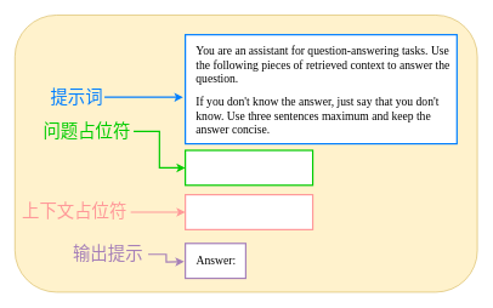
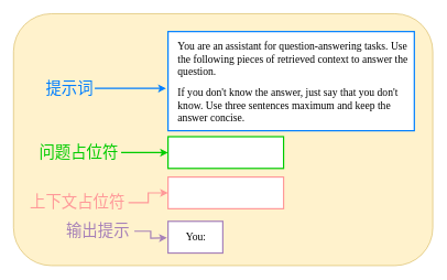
- <mxCell id="10" value="&lt;font style=&quot;font-size: 24px; color: rgb(0, 204, 0);&quot;&gt;问题占位符&lt;/font&gt;" style="text;html=1;align=left;verticalAlign=middle;whiteSpace=wrap;rounded=0;" vertex="1" parent="1"><mxGeometry x="57" y="165" width="126" height="30" as="geometry" /></mxCell>
+ <mxCell id="10" value="&lt;font style=&quot;font-size: 24px; color: rgb(0, 204, 0);&quot;&gt;问题占位符&lt;/font&gt;" style="text;html=1;align=left;verticalAlign=middle;whiteSpace=wrap;rounded=0;" vertex="1" parent="1"><mxGeometry x="57" y="215" width="126" height="30" as="geometry" /></mxCell>
- <mxCell id="12" value="&lt;font style=&quot;font-size: 24px; color: rgb(255, 153, 153);&quot;&gt;上下文占位符&lt;/font&gt;" style="text;html=1;align=left;verticalAlign=middle;whiteSpace=wrap;rounded=0;" vertex="1" parent="1"><mxGeometry x="28" y="276" width="151" height="30" as="geometry" /></mxCell>
+ <mxCell id="12" value="&lt;font style=&quot;font-size: 24px; color: rgb(255, 153, 153);&quot;&gt;上下文占位符&lt;/font&gt;" style="text;html=1;align=left;verticalAlign=middle;whiteSpace=wrap;rounded=0;" vertex="1" parent="1"><mxGeometry x="43" y="291" width="151" height="30" as="geometry" /></mxCell>
- <mxCell id="16" value="&lt;p data-pm-slice=&quot;1 1 []&quot; dir=&quot;auto&quot;&gt;&lt;font face=&quot;Times New Roman&quot; style=&quot;font-size: 16px;&quot;&gt;Answer:&lt;/font&gt;&lt;/p&gt;" style="text;html=1;align=center;verticalAlign=middle;whiteSpace=wrap;rounded=0;" vertex="1" parent="1"><mxGeometry x="260" y="342" width="73" height="32" as="geometry" /></mxCell>
+ <mxCell id="16" value="&lt;p data-pm-slice=&quot;1 1 []&quot; dir=&quot;auto&quot;&gt;&lt;font face=&quot;Times New Roman&quot; style=&quot;font-size: 16px;&quot;&gt;You:&lt;/font&gt;&lt;/p&gt;" style="text;html=1;align=center;verticalAlign=middle;whiteSpace=wrap;rounded=0;" vertex="1" parent="1"><mxGeometry x="260" y="342" width="73" height="32" as="geometry" /></mxCell>
